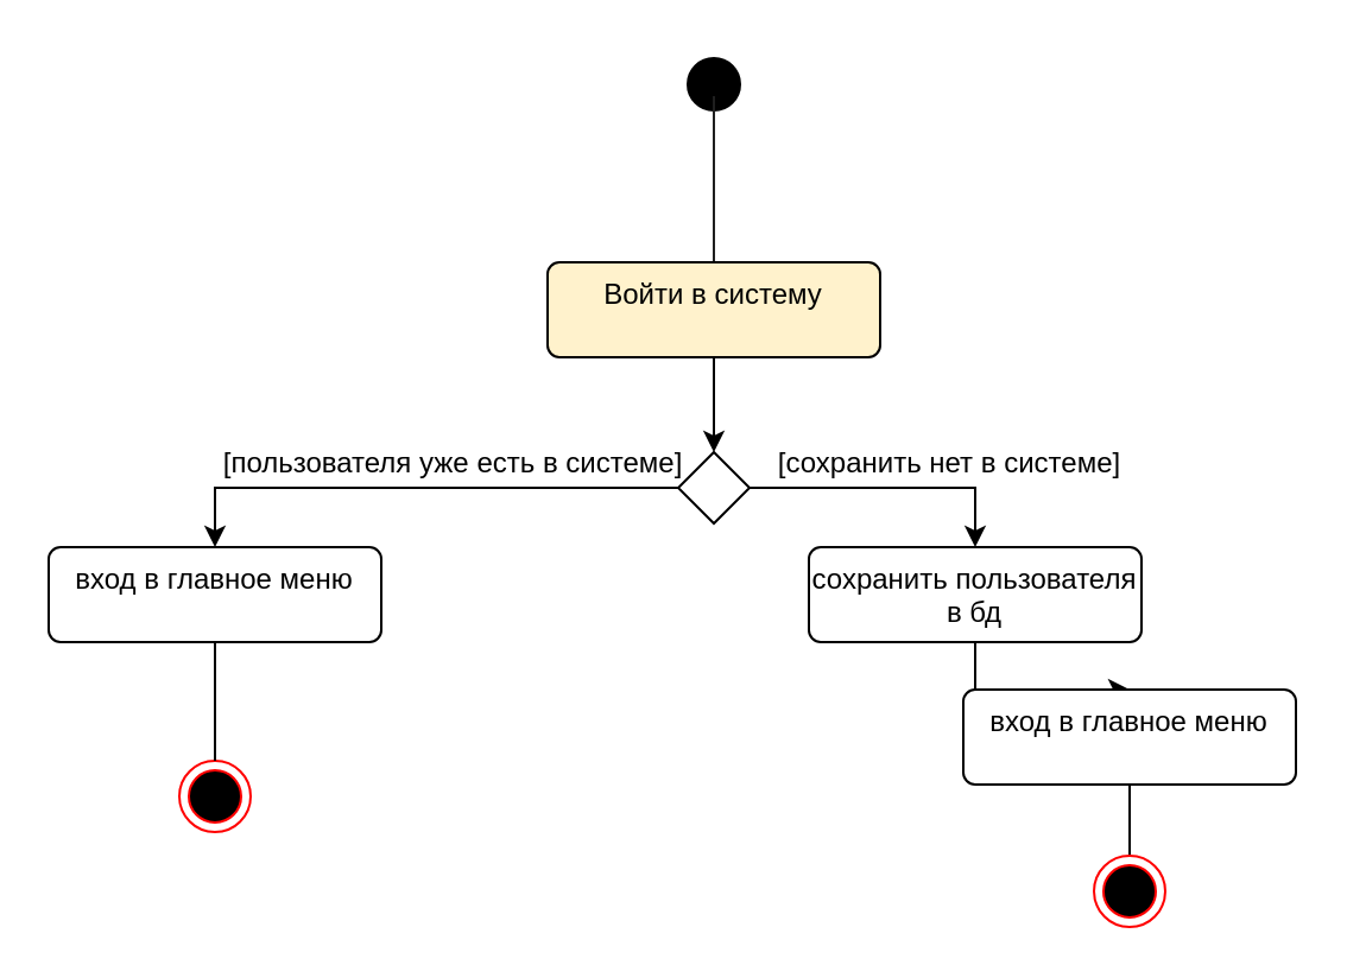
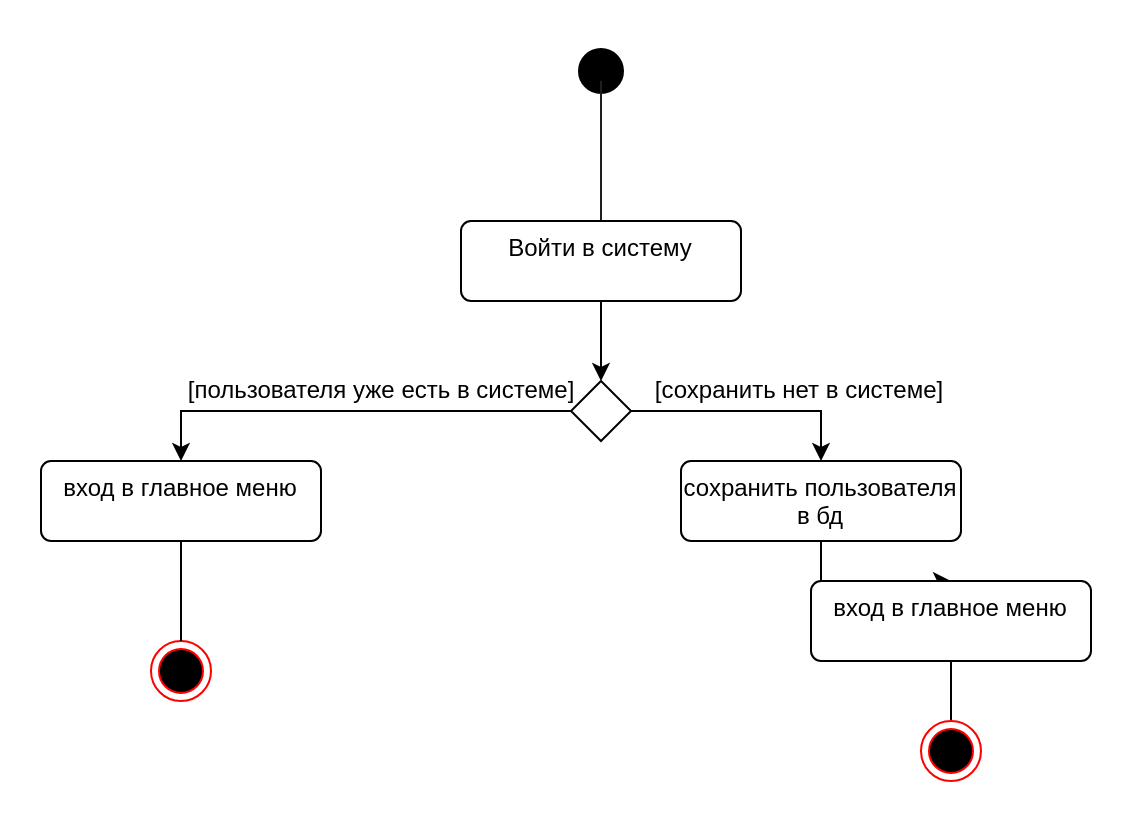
- <mxCell id="6" value="Войти в систему" style="html=1;align=center;verticalAlign=top;rounded=1;absoluteArcSize=1;arcSize=10;dashed=0;whiteSpace=wrap;fillColor=#fff2cc;" parent="1" vertex="1"><mxGeometry x="230" y="110" width="140" height="40" as="geometry" /></mxCell>
+ <mxCell id="6" value="Войти в систему" style="html=1;align=center;verticalAlign=top;rounded=1;absoluteArcSize=1;arcSize=10;dashed=0;whiteSpace=wrap;" parent="1" vertex="1"><mxGeometry x="230" y="110" width="140" height="40" as="geometry" /></mxCell>
